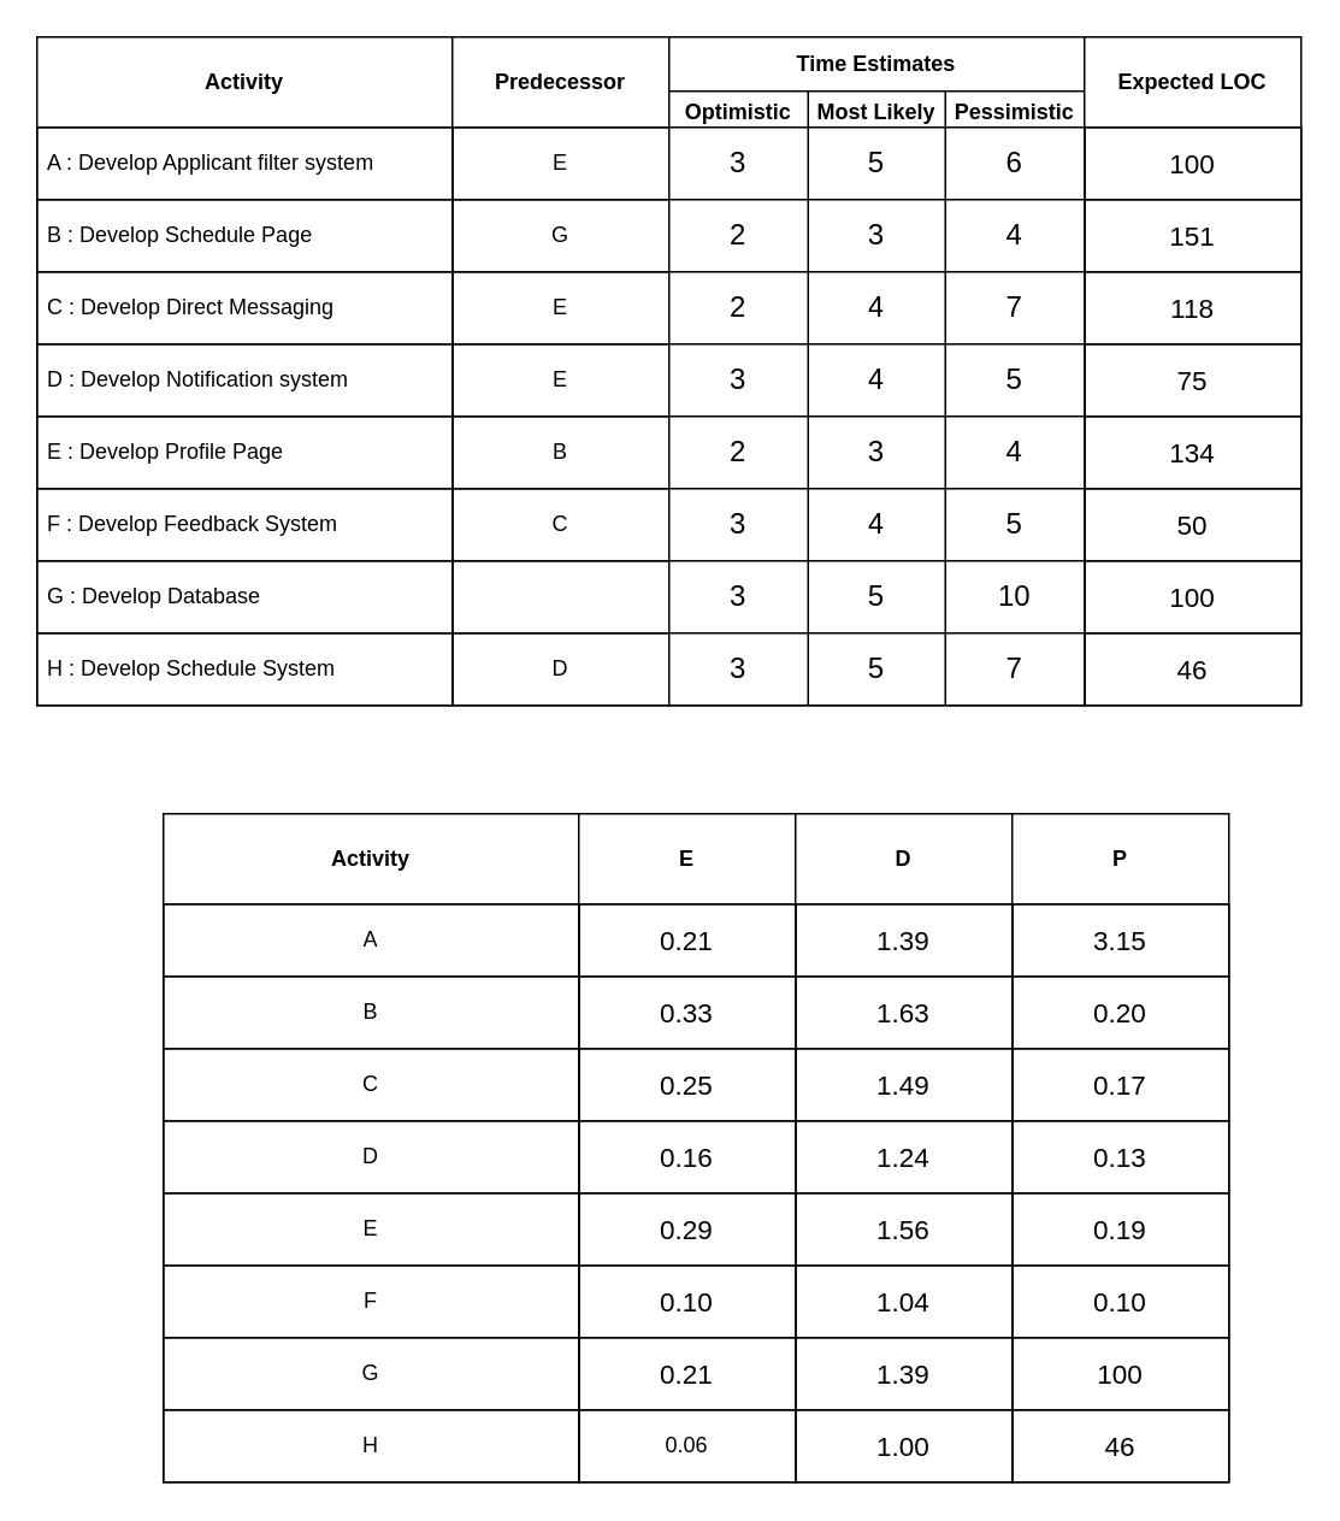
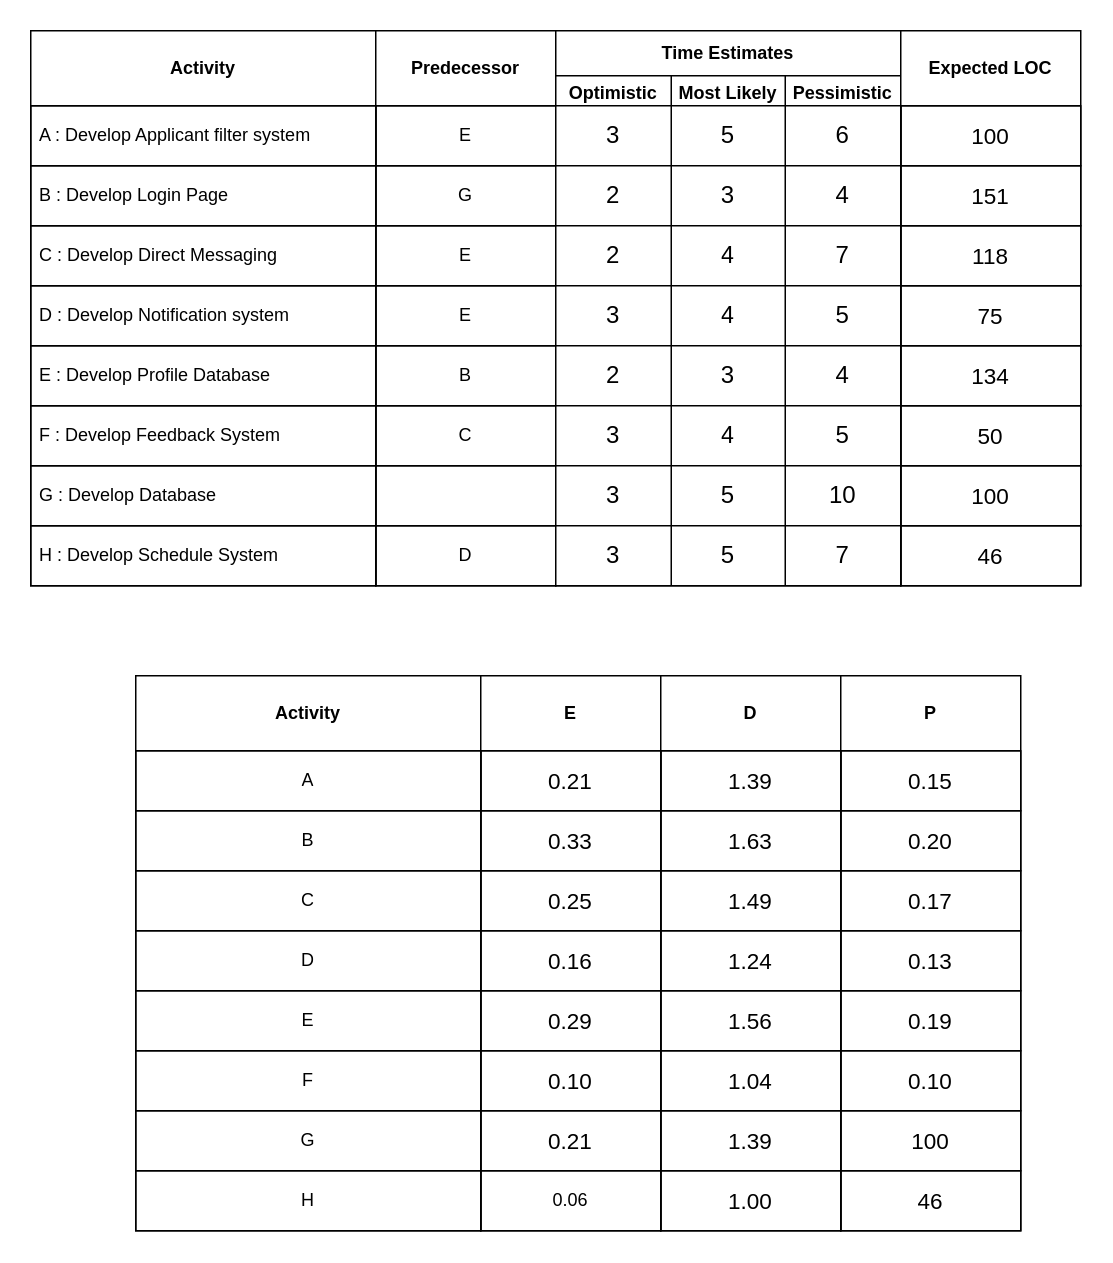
- <mxCell id="4" value="B : Develop Schedule Page" style="text;strokeColor=default;fillColor=none;align=left;verticalAlign=middle;spacingLeft=4;spacingRight=4;overflow=hidden;points=[[0,0.5],[1,0.5]];portConstraint=eastwest;rotatable=0;whiteSpace=wrap;html=1;" parent="2" vertex="1"><mxGeometry y="90" width="230" height="40" as="geometry" /></mxCell>
+ <mxCell id="4" value="B : Develop Login Page" style="text;strokeColor=default;fillColor=none;align=left;verticalAlign=middle;spacingLeft=4;spacingRight=4;overflow=hidden;points=[[0,0.5],[1,0.5]];portConstraint=eastwest;rotatable=0;whiteSpace=wrap;html=1;" parent="2" vertex="1"><mxGeometry y="90" width="230" height="40" as="geometry" /></mxCell>
- <mxCell id="7" value="E : Develop Profile Page" style="text;strokeColor=default;fillColor=none;align=left;verticalAlign=middle;spacingLeft=4;spacingRight=4;overflow=hidden;points=[[0,0.5],[1,0.5]];portConstraint=eastwest;rotatable=0;whiteSpace=wrap;html=1;" parent="2" vertex="1"><mxGeometry y="210" width="230" height="40" as="geometry" /></mxCell>
+ <mxCell id="7" value="E : Develop Profile Database" style="text;strokeColor=default;fillColor=none;align=left;verticalAlign=middle;spacingLeft=4;spacingRight=4;overflow=hidden;points=[[0,0.5],[1,0.5]];portConstraint=eastwest;rotatable=0;whiteSpace=wrap;html=1;" parent="2" vertex="1"><mxGeometry y="210" width="230" height="40" as="geometry" /></mxCell>
- <mxCell id="96" value="&lt;font style=&quot;font-size: 15px;&quot;&gt;3.15&lt;/font&gt;" style="text;strokeColor=default;fillColor=none;align=center;verticalAlign=middle;spacingLeft=4;spacingRight=4;overflow=hidden;points=[[0,0.5],[1,0.5]];portConstraint=eastwest;rotatable=0;whiteSpace=wrap;html=1;" parent="95" vertex="1"><mxGeometry y="50" width="120" height="40" as="geometry" /></mxCell>
+ <mxCell id="96" value="&lt;font style=&quot;font-size: 15px;&quot;&gt;0.15&lt;/font&gt;" style="text;strokeColor=default;fillColor=none;align=center;verticalAlign=middle;spacingLeft=4;spacingRight=4;overflow=hidden;points=[[0,0.5],[1,0.5]];portConstraint=eastwest;rotatable=0;whiteSpace=wrap;html=1;" parent="95" vertex="1"><mxGeometry y="50" width="120" height="40" as="geometry" /></mxCell>
